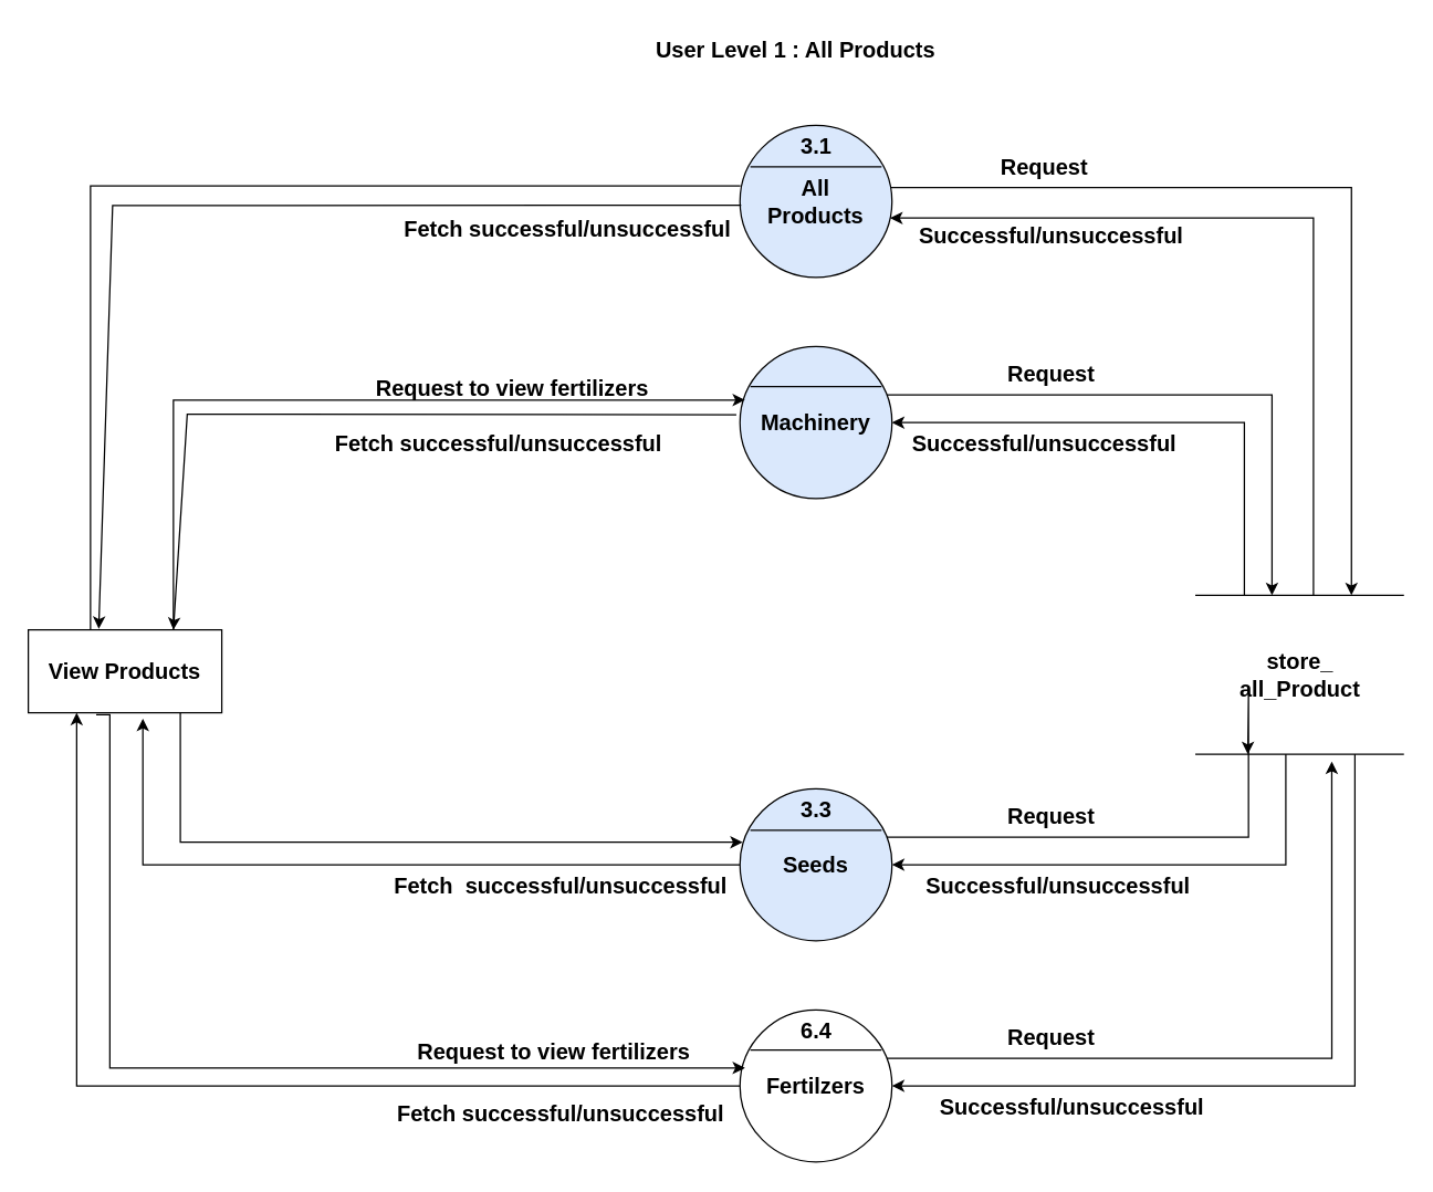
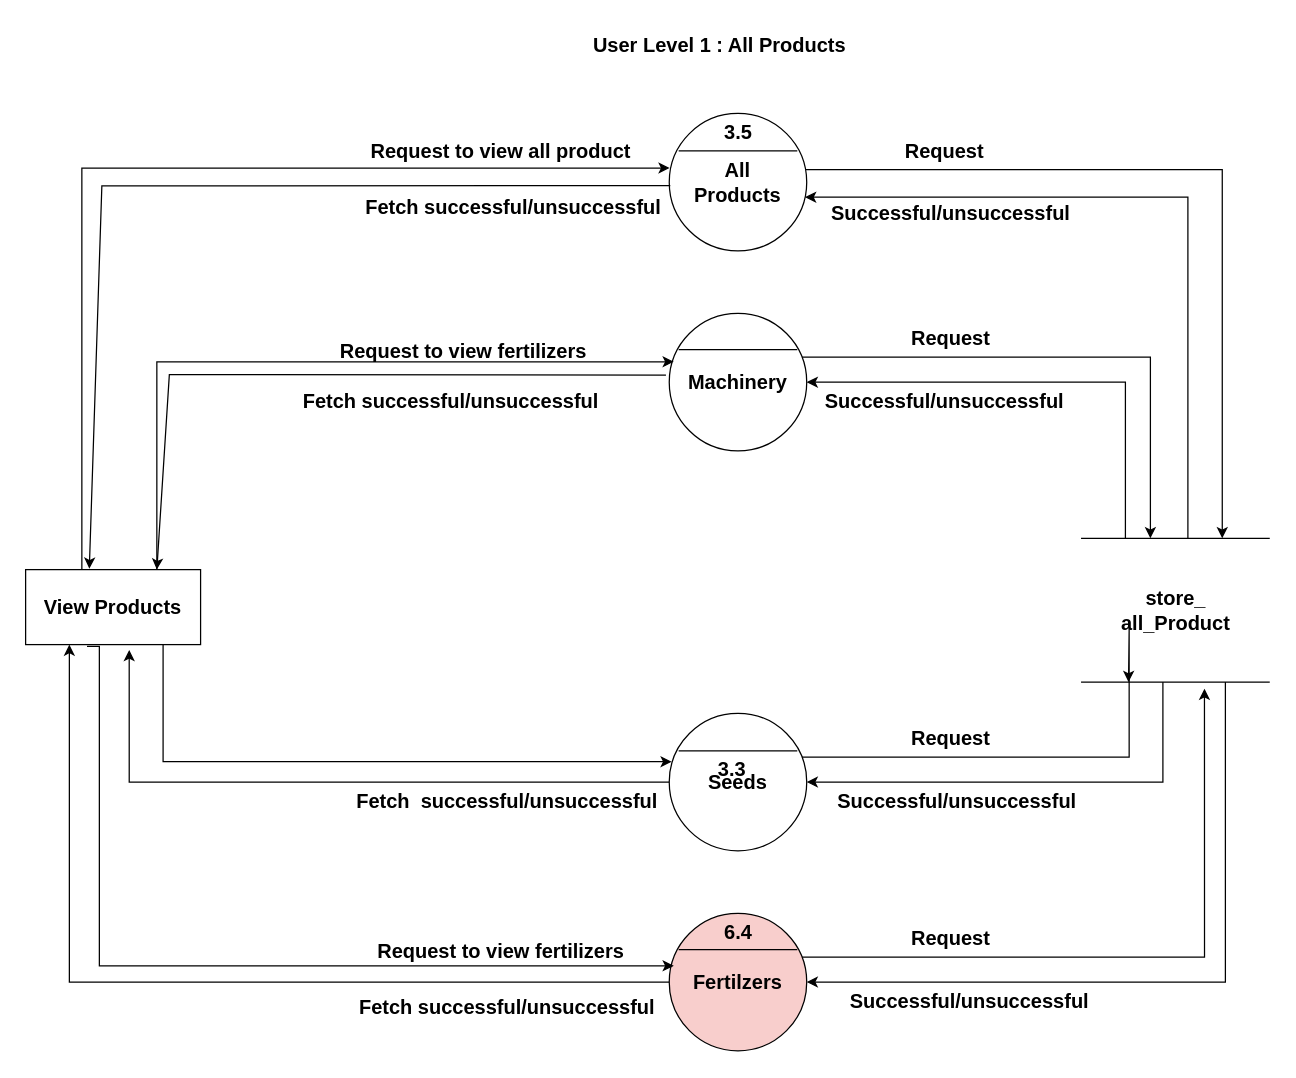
- <mxCell id="25" value="&lt;span style=&quot;font-size: 16px;&quot;&gt;&lt;b&gt;3.1&lt;/b&gt;&lt;/span&gt;" style="text;html=1;align=center;verticalAlign=middle;resizable=0;points=[];autosize=1;strokeColor=none;fillColor=none;" parent="1" vertex="1"><mxGeometry x="565" y="90" width="50" height="30" as="geometry" /></mxCell>
+ <mxCell id="25" value="&lt;span style=&quot;font-size: 16px;&quot;&gt;&lt;b&gt;3.5&lt;/b&gt;&lt;/span&gt;" style="text;html=1;align=center;verticalAlign=middle;resizable=0;points=[];autosize=1;strokeColor=none;fillColor=none;" parent="1" vertex="1"><mxGeometry x="565" y="90" width="50" height="30" as="geometry" /></mxCell>
+ <mxCell id="22" value="&lt;b&gt;Request to view all product&lt;/b&gt;" style="text;html=1;align=center;verticalAlign=middle;resizable=0;points=[];autosize=1;strokeColor=none;fillColor=none;fontSize=16;" parent="1" vertex="1"><mxGeometry x="285" y="105" width="230" height="30" as="geometry" /></mxCell>
- <mxCell id="31" style="edgeStyle=orthogonalEdgeStyle;rounded=0;orthogonalLoop=1;jettySize=auto;html=1;entryX=0.003;entryY=0.397;entryDx=0;entryDy=0;entryPerimeter=0;fontSize=16;endArrow=none;" parent="1" source="35" target="3" edge="1"><mxGeometry relative="1" as="geometry"><Array as="points"><mxPoint x="65" y="134" /></Array></mxGeometry></mxCell>
+ <mxCell id="31" style="edgeStyle=orthogonalEdgeStyle;rounded=0;orthogonalLoop=1;jettySize=auto;html=1;entryX=0.003;entryY=0.397;entryDx=0;entryDy=0;entryPerimeter=0;fontSize=16;" parent="1" source="35" target="3" edge="1"><mxGeometry relative="1" as="geometry"><Array as="points"><mxPoint x="65" y="134" /></Array></mxGeometry></mxCell>
- <mxCell id="3" value="&lt;b&gt;All&lt;br&gt;Products&lt;br&gt;&lt;/b&gt;" style="ellipse;whiteSpace=wrap;html=1;aspect=fixed;fontSize=16;fillColor=#dae8fc;" parent="1" vertex="1"><mxGeometry x="535" y="90" width="110" height="110" as="geometry" /></mxCell>
+ <mxCell id="3" value="&lt;b&gt;All&lt;br&gt;Products&lt;br&gt;&lt;/b&gt;" style="ellipse;whiteSpace=wrap;html=1;aspect=fixed;fontSize=16;" parent="1" vertex="1"><mxGeometry x="535" y="90" width="110" height="110" as="geometry" /></mxCell>
- <mxCell id="5" value="&lt;b&gt;Machinery&lt;/b&gt;" style="ellipse;whiteSpace=wrap;html=1;aspect=fixed;fontSize=16;fillColor=#dae8fc;" parent="1" vertex="1"><mxGeometry x="535" y="250" width="110" height="110" as="geometry" /></mxCell>
+ <mxCell id="5" value="&lt;b&gt;Machinery&lt;/b&gt;" style="ellipse;whiteSpace=wrap;html=1;aspect=fixed;fontSize=16;" parent="1" vertex="1"><mxGeometry x="535" y="250" width="110" height="110" as="geometry" /></mxCell>
- <mxCell id="29" value="&lt;span style=&quot;font-size: 16px;&quot;&gt;&lt;b&gt;3.3&lt;/b&gt;&lt;/span&gt;" style="text;html=1;align=center;verticalAlign=middle;resizable=0;points=[];autosize=1;strokeColor=none;fillColor=none;" parent="1" vertex="1"><mxGeometry x="565" y="570" width="50" height="30" as="geometry" /></mxCell>
+ <mxCell id="29" value="&lt;span style=&quot;font-size: 16px;&quot;&gt;&lt;b&gt;3.3&lt;/b&gt;&lt;/span&gt;" style="text;html=1;align=center;verticalAlign=middle;resizable=0;points=[];autosize=1;strokeColor=none;fillColor=none;" parent="1" vertex="1"><mxGeometry x="560" y="600" width="50" height="30" as="geometry" /></mxCell>
- <mxCell id="13" value="&lt;b&gt;Seeds&lt;br&gt;&lt;/b&gt;" style="ellipse;whiteSpace=wrap;html=1;aspect=fixed;fontSize=16;fillColor=#dae8fc;" parent="1" vertex="1"><mxGeometry x="535" y="570" width="110" height="110" as="geometry" /></mxCell>
+ <mxCell id="13" value="&lt;b&gt;Seeds&lt;br&gt;&lt;/b&gt;" style="ellipse;whiteSpace=wrap;html=1;aspect=fixed;fontSize=16;" parent="1" vertex="1"><mxGeometry x="535" y="570" width="110" height="110" as="geometry" /></mxCell>
- <mxCell id="16" value="&lt;b&gt;Fertilzers&lt;br&gt;&lt;/b&gt;" style="ellipse;whiteSpace=wrap;html=1;aspect=fixed;fontSize=16;" parent="1" vertex="1"><mxGeometry x="535" y="730" width="110" height="110" as="geometry" /></mxCell>
+ <mxCell id="16" value="&lt;b&gt;Fertilzers&lt;br&gt;&lt;/b&gt;" style="ellipse;whiteSpace=wrap;html=1;aspect=fixed;fontSize=16;fillColor=#f8cecc;" parent="1" vertex="1"><mxGeometry x="535" y="730" width="110" height="110" as="geometry" /></mxCell>
